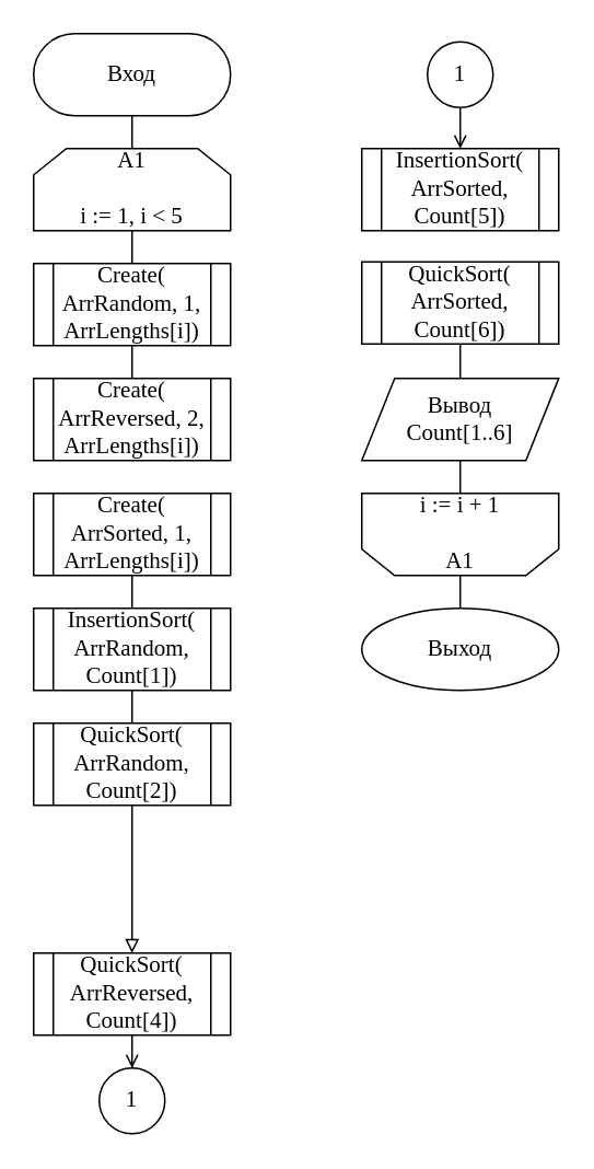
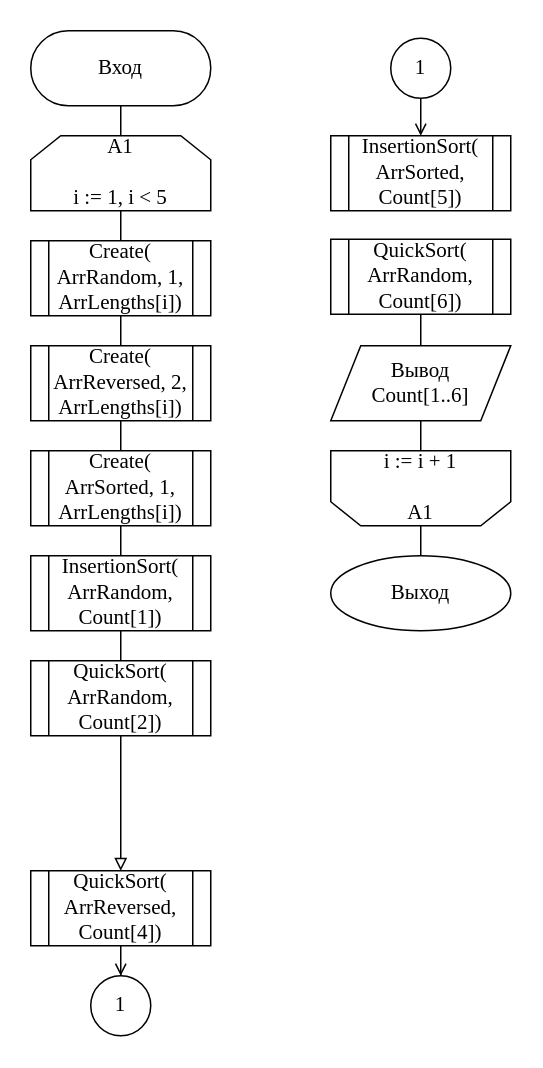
- <mxCell id="22" value="QuickSort(&lt;br&gt;ArrSorted, Count[6])" style="shape=process;whiteSpace=wrap;html=1;backgroundOutline=1;fontFamily=Times New Roman;fontSize=14;" vertex="1" parent="1"><mxGeometry x="220" y="159" width="120" height="50" as="geometry" /></mxCell>
+ <mxCell id="22" value="QuickSort(&lt;br&gt;ArrRandom, Count[6])" style="shape=process;whiteSpace=wrap;html=1;backgroundOutline=1;fontFamily=Times New Roman;fontSize=14;" vertex="1" parent="1"><mxGeometry x="220" y="159" width="120" height="50" as="geometry" /></mxCell>
+ <mxCell id="8" value="" style="edgeStyle=orthogonalEdgeStyle;rounded=0;orthogonalLoop=1;jettySize=auto;html=1;fontFamily=Times New Roman;fontSize=14;endArrow=none;endFill=0;" edge="1" parent="1" source="10" target="11"><mxGeometry relative="1" as="geometry" /></mxCell>
